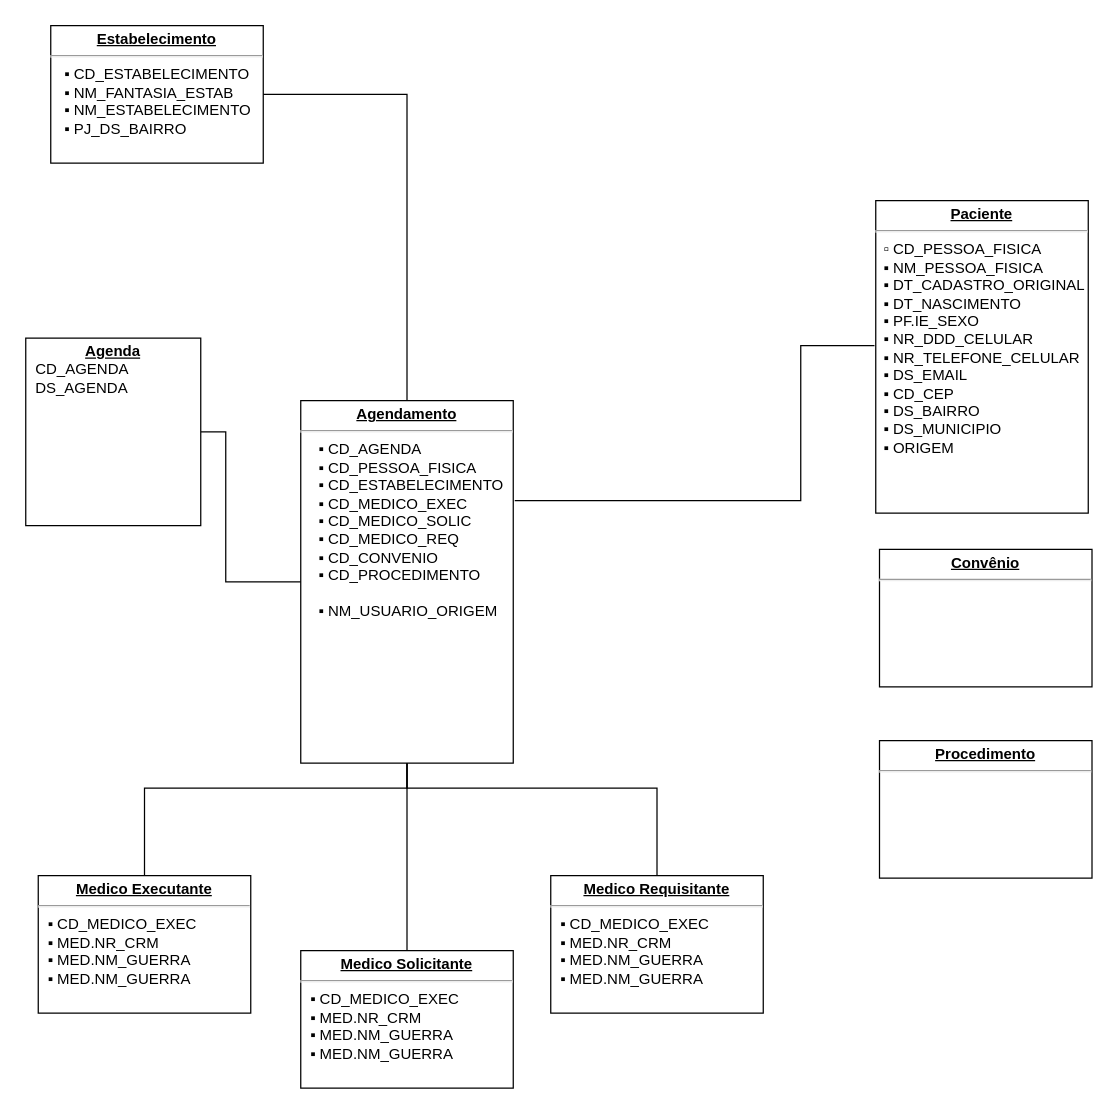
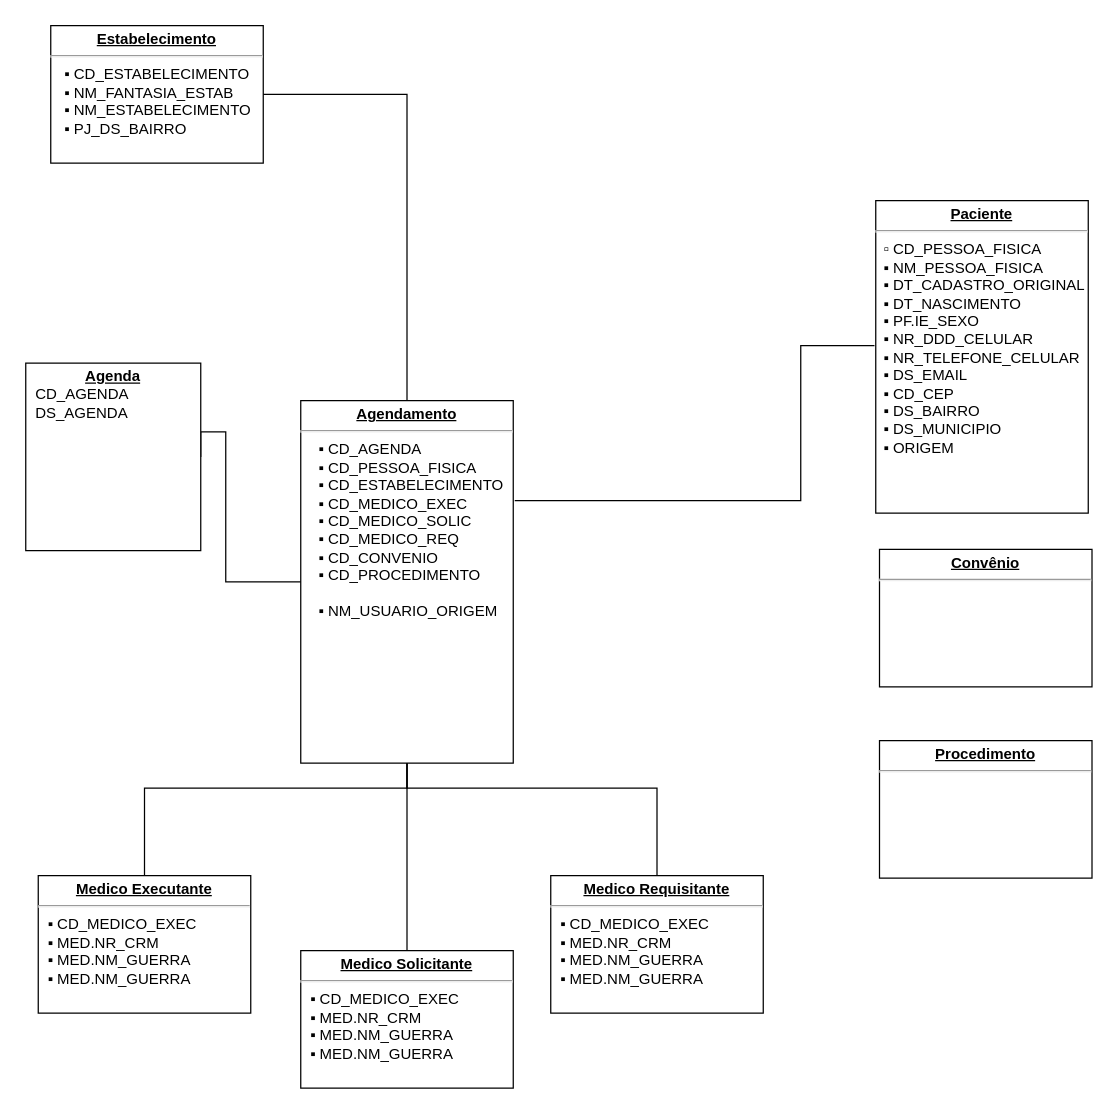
- <mxCell id="4" value="&lt;p style=&quot;margin: 0px ; margin-top: 4px ; text-align: center ; text-decoration: underline&quot;&gt;&lt;b&gt;Agenda&lt;/b&gt;&lt;/p&gt;&lt;p style=&quot;margin: 0px ; margin-left: 8px&quot;&gt;CD_AGENDA&amp;nbsp;&lt;/p&gt;&lt;p style=&quot;margin: 0px ; margin-left: 8px&quot;&gt;DS_AGENDA&lt;/p&gt;&lt;p style=&quot;margin: 0px ; margin-left: 8px&quot;&gt;&lt;br&gt;&lt;/p&gt;" style="verticalAlign=top;align=left;overflow=fill;fontSize=12;fontFamily=Helvetica;html=1;rounded=0;shadow=0;comic=0;labelBackgroundColor=none;strokeWidth=1" parent="1" vertex="1"><mxGeometry x="20" y="270" width="140" height="150" as="geometry" /></mxCell>
+ <mxCell id="4" value="&lt;p style=&quot;margin: 0px ; margin-top: 4px ; text-align: center ; text-decoration: underline&quot;&gt;&lt;b&gt;Agenda&lt;/b&gt;&lt;/p&gt;&lt;p style=&quot;margin: 0px ; margin-left: 8px&quot;&gt;CD_AGENDA&amp;nbsp;&lt;/p&gt;&lt;p style=&quot;margin: 0px ; margin-left: 8px&quot;&gt;DS_AGENDA&lt;/p&gt;&lt;p style=&quot;margin: 0px ; margin-left: 8px&quot;&gt;&lt;br&gt;&lt;/p&gt;" style="verticalAlign=top;align=left;overflow=fill;fontSize=12;fontFamily=Helvetica;html=1;rounded=0;shadow=0;comic=0;labelBackgroundColor=none;strokeWidth=1" parent="1" vertex="1"><mxGeometry x="20" y="290" width="140" height="150" as="geometry" /></mxCell>
